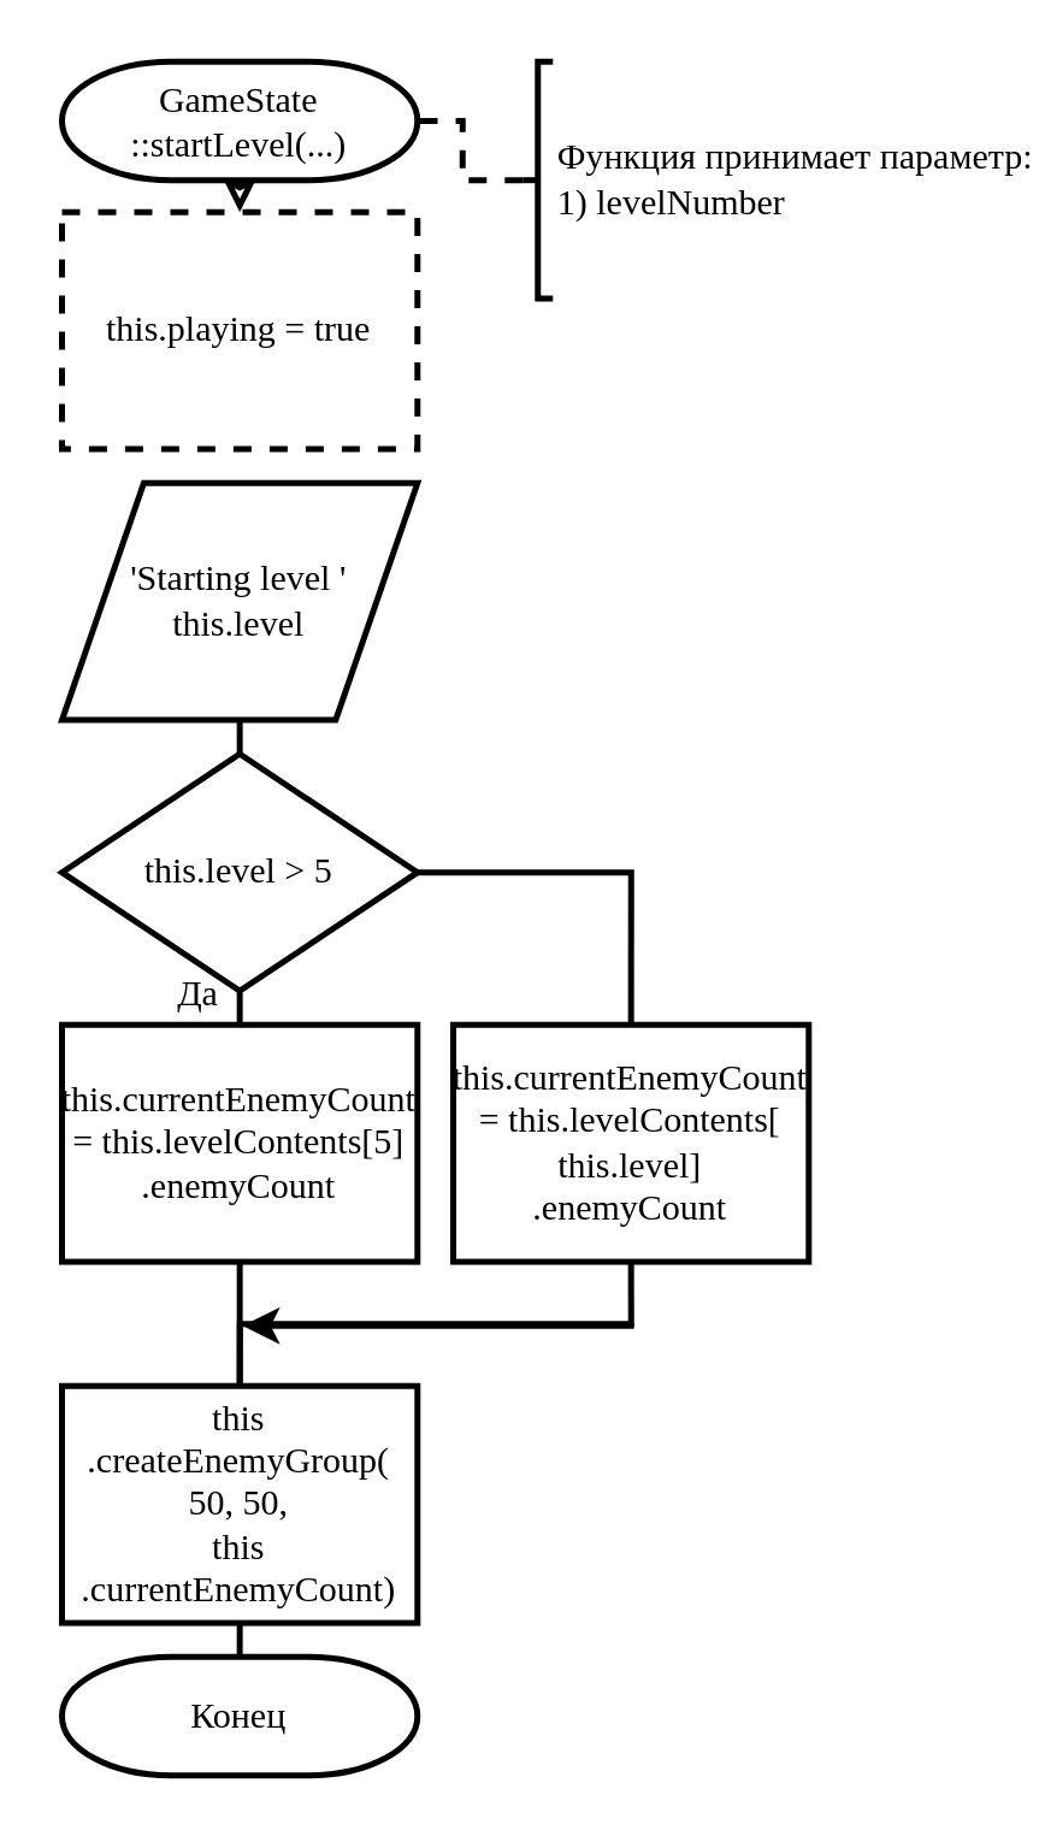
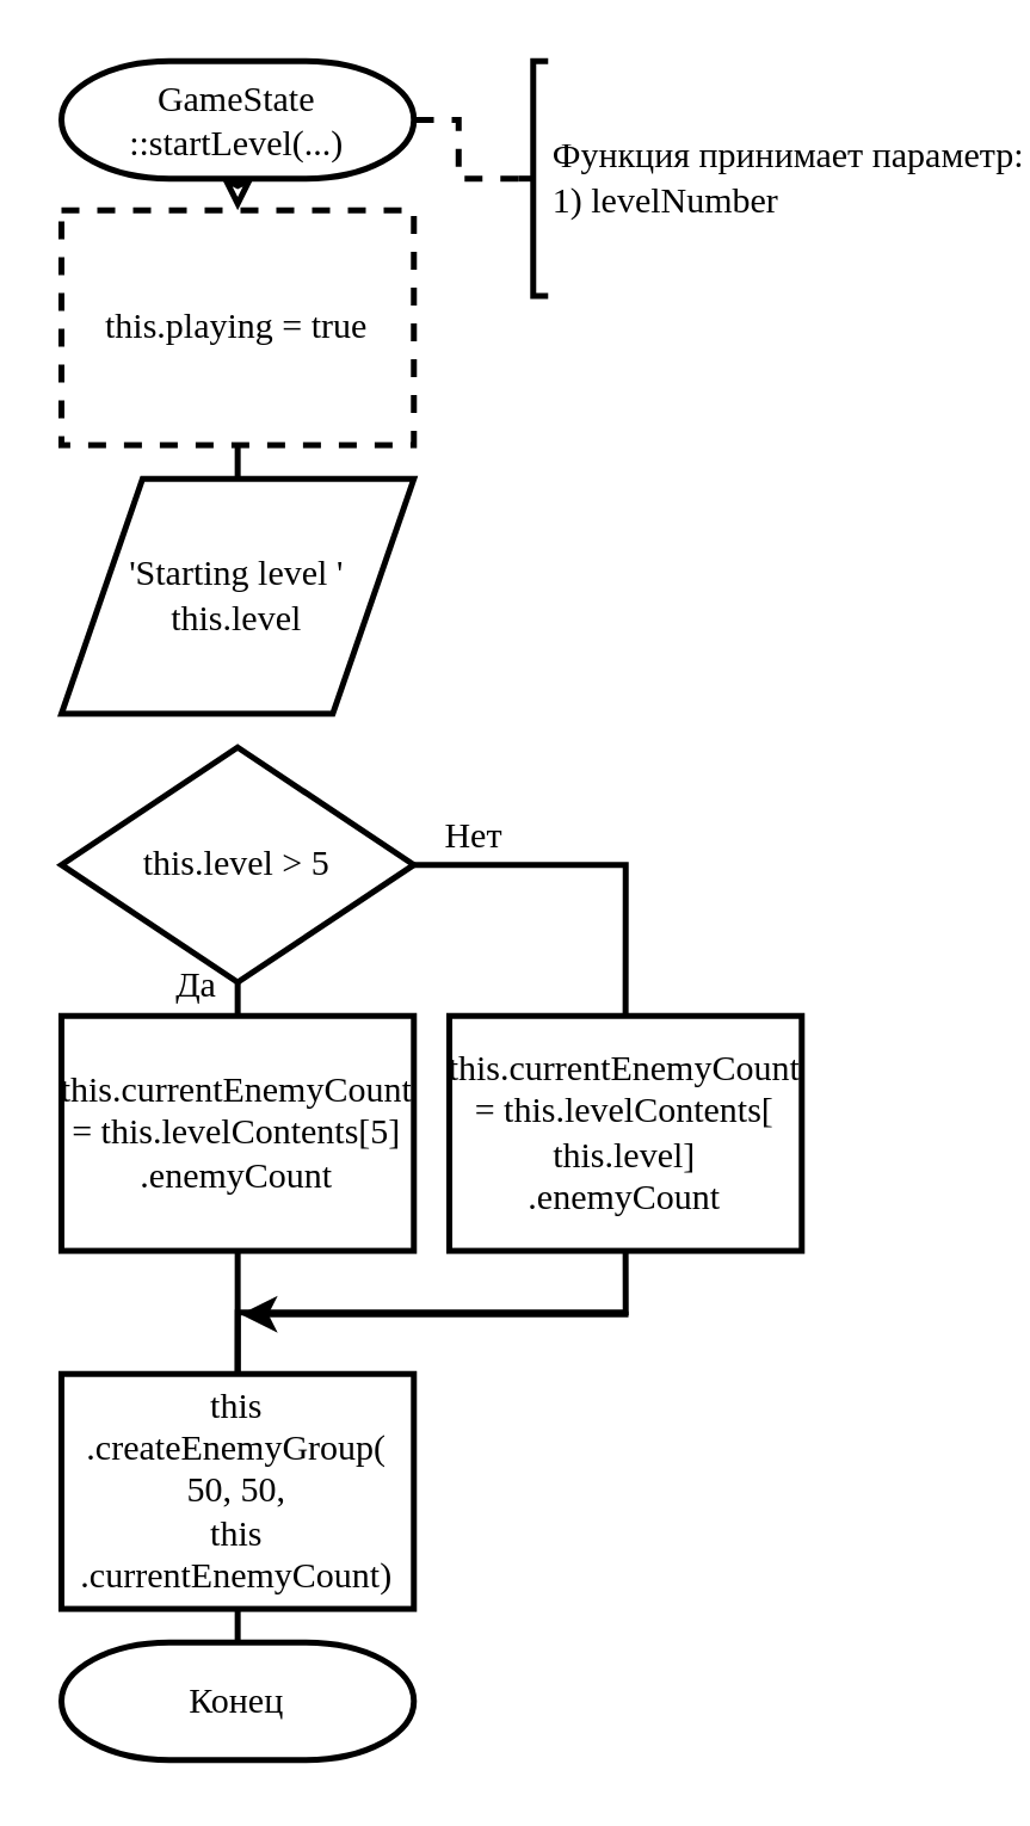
+ <mxCell id="4" style="edgeStyle=orthogonalEdgeStyle;rounded=0;orthogonalLoop=1;jettySize=auto;html=1;exitX=0.5;exitY=1;exitDx=0;exitDy=0;entryX=0.5;entryY=0;entryDx=0;entryDy=0;endArrow=none;endFill=0;strokeWidth=2;fontFamily=Times New Roman;" edge="1" parent="1" source="5" target="7"><mxGeometry relative="1" as="geometry" /></mxCell>
- <mxCell id="6" style="edgeStyle=orthogonalEdgeStyle;rounded=0;orthogonalLoop=1;jettySize=auto;html=1;exitX=0.5;exitY=1;exitDx=0;exitDy=0;entryX=0.5;entryY=0;entryDx=0;entryDy=0;entryPerimeter=0;endArrow=none;endFill=0;strokeWidth=2;fontFamily=Times New Roman;" edge="1" parent="1" source="7" target="10"><mxGeometry relative="1" as="geometry" /></mxCell>
+ <mxCell id="19" value="Нет" style="text;html=1;align=center;verticalAlign=middle;resizable=0;points=[];autosize=1;fontFamily=Times New Roman;" vertex="1" parent="1"><mxGeometry x="143.11" y="270" width="30" height="20" as="geometry" /></mxCell>
